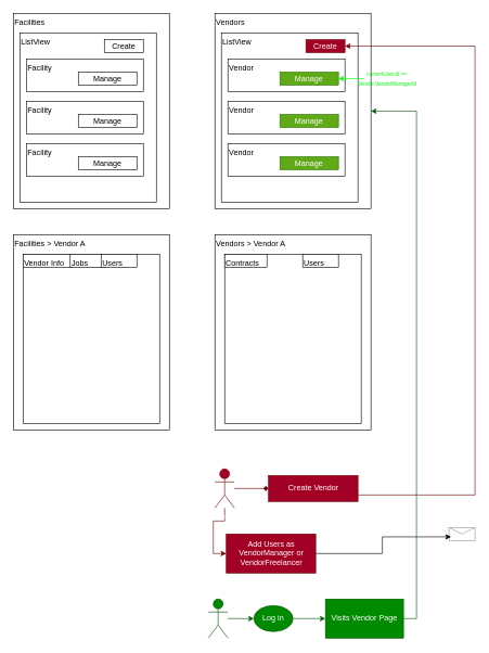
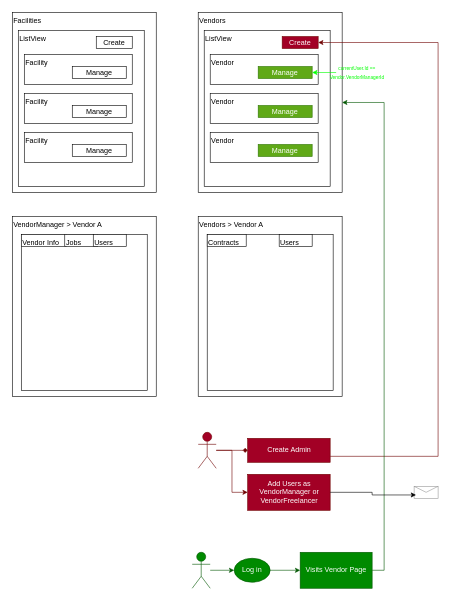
- <mxCell id="27" value="Facilities &amp;gt; Vendor A" style="rounded=0;whiteSpace=wrap;html=1;verticalAlign=top;align=left;" vertex="1" parent="1"><mxGeometry x="20" y="360" width="240" height="300" as="geometry" /></mxCell>
+ <mxCell id="27" value="VendorManager &amp;gt; Vendor A" style="rounded=0;whiteSpace=wrap;html=1;verticalAlign=top;align=left;" vertex="1" parent="1"><mxGeometry x="20" y="360" width="240" height="300" as="geometry" /></mxCell>
- <mxCell id="36" value="Create Vendor" style="rounded=0;whiteSpace=wrap;html=1;fillColor=#a20025;fontColor=#ffffff;strokeColor=#6F0000;" vertex="1" parent="1"><mxGeometry x="412.5" y="730" width="137.5" height="40" as="geometry" /></mxCell>
+ <mxCell id="36" value="Create Admin" style="rounded=0;whiteSpace=wrap;html=1;fillColor=#a20025;fontColor=#ffffff;strokeColor=#6F0000;" vertex="1" parent="1"><mxGeometry x="412.5" y="730" width="137.5" height="40" as="geometry" /></mxCell>
- <mxCell id="39" value="Add Users as VendorManager or VendorFreelancer" style="rounded=0;whiteSpace=wrap;html=1;fillColor=#a20025;fontColor=#ffffff;strokeColor=#6F0000;" vertex="1" parent="1"><mxGeometry x="347.5" y="820" width="137.5" height="60" as="geometry" /></mxCell>
+ <mxCell id="39" value="Add Users as VendorManager or VendorFreelancer" style="rounded=0;whiteSpace=wrap;html=1;fillColor=#a20025;fontColor=#ffffff;strokeColor=#6F0000;" vertex="1" parent="1"><mxGeometry x="412.5" y="790" width="137.5" height="60" as="geometry" /></mxCell>
